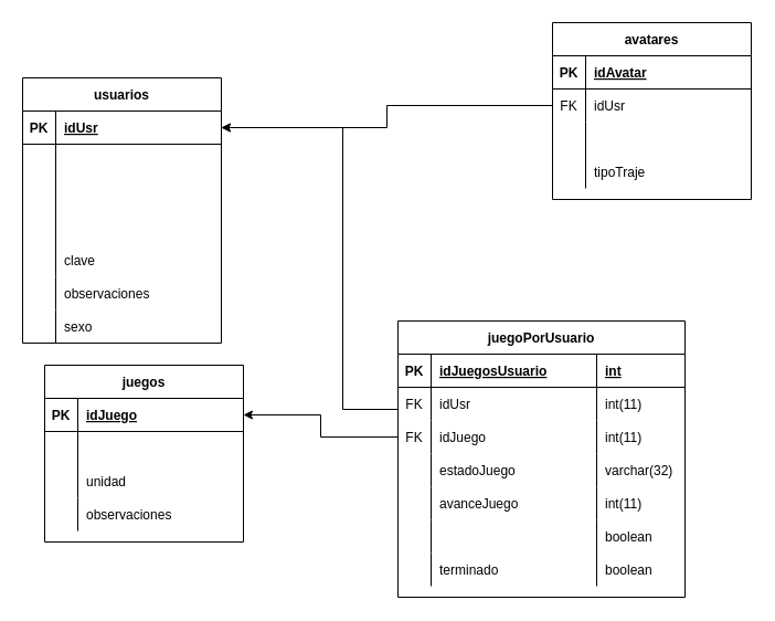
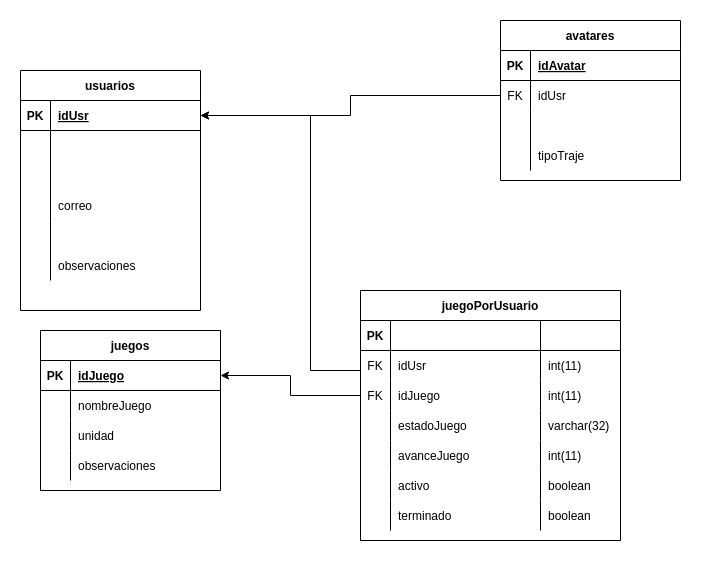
+ <mxCell id="12" value="correo" style="shape=partialRectangle;connectable=0;fillColor=none;top=0;left=0;bottom=0;right=0;align=left;spacingLeft=6;overflow=hidden;" vertex="1" parent="10"><mxGeometry x="30" width="150" height="30" as="geometry" /></mxCell>
- <mxCell id="15" value="clave" style="shape=partialRectangle;connectable=0;fillColor=none;top=0;left=0;bottom=0;right=0;align=left;spacingLeft=6;overflow=hidden;" vertex="1" parent="13"><mxGeometry x="30" width="150" height="30" as="geometry" /></mxCell>
- <mxCell id="21" value="sexo" style="shape=partialRectangle;connectable=0;fillColor=none;top=0;left=0;bottom=0;right=0;align=left;spacingLeft=6;overflow=hidden;" vertex="1" parent="19"><mxGeometry x="30" width="150" height="30" as="geometry" /></mxCell>
- <mxCell id="52" value="idJuegosUsuario" style="shape=partialRectangle;connectable=0;fillColor=none;top=0;left=0;bottom=0;right=0;align=left;spacingLeft=6;fontStyle=5;overflow=hidden;" vertex="1" parent="50"><mxGeometry x="30" width="150" height="30" as="geometry" /></mxCell>
- <mxCell id="53" value="int" style="shape=partialRectangle;connectable=0;fillColor=none;top=0;left=0;bottom=0;right=0;align=left;spacingLeft=6;fontStyle=5;overflow=hidden;" vertex="1" parent="50"><mxGeometry x="180" width="80" height="30" as="geometry" /></mxCell>
+ <mxCell id="29" value="nombreJuego" style="shape=partialRectangle;connectable=0;fillColor=none;top=0;left=0;bottom=0;right=0;align=left;spacingLeft=6;overflow=hidden;" vertex="1" parent="27"><mxGeometry x="30" width="150" height="30" as="geometry" /></mxCell>
+ <mxCell id="72" value="activo" style="shape=partialRectangle;connectable=0;fillColor=none;top=0;left=0;bottom=0;right=0;align=left;spacingLeft=6;overflow=hidden;" vertex="1" parent="70"><mxGeometry x="30" width="150" height="30" as="geometry" /></mxCell>
